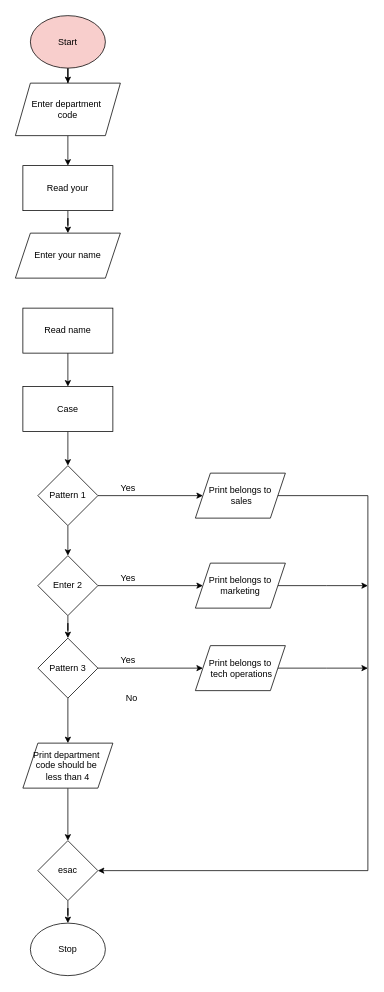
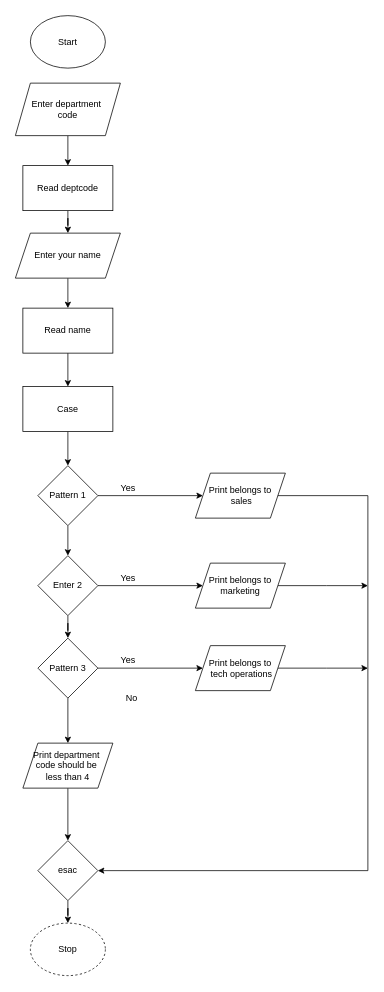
- <mxCell id="3" value="Start" style="ellipse;whiteSpace=wrap;html=1;fillColor=#f8cecc;" parent="1" vertex="1"><mxGeometry x="40" y="20" width="100" height="70" as="geometry" /></mxCell>
+ <mxCell id="3" value="Start" style="ellipse;whiteSpace=wrap;html=1;" parent="1" vertex="1"><mxGeometry x="40" y="20" width="100" height="70" as="geometry" /></mxCell>
- <mxCell id="2" value="" style="edgeStyle=orthogonalEdgeStyle;rounded=0;orthogonalLoop=1;jettySize=auto;html=1;" parent="1" source="3" target="5" edge="1"><mxGeometry relative="1" as="geometry" /></mxCell>
- <mxCell id="7" value="Read your" style="rounded=0;whiteSpace=wrap;html=1;" parent="1" vertex="1"><mxGeometry x="30" y="220" width="120" height="60" as="geometry" /></mxCell>
+ <mxCell id="7" value="Read deptcode" style="rounded=0;whiteSpace=wrap;html=1;" parent="1" vertex="1"><mxGeometry x="30" y="220" width="120" height="60" as="geometry" /></mxCell>
+ <mxCell id="8" value="" style="edgeStyle=orthogonalEdgeStyle;rounded=0;orthogonalLoop=1;jettySize=auto;html=1;" parent="1" source="9" target="11" edge="1"><mxGeometry relative="1" as="geometry" /></mxCell>
- <mxCell id="34" value="Stop" style="ellipse;whiteSpace=wrap;html=1;" vertex="1" parent="1"><mxGeometry x="40" y="1230" width="100" height="70" as="geometry" /></mxCell>
+ <mxCell id="34" value="Stop" style="ellipse;whiteSpace=wrap;html=1;dashed=1;" vertex="1" parent="1"><mxGeometry x="40" y="1230" width="100" height="70" as="geometry" /></mxCell>
